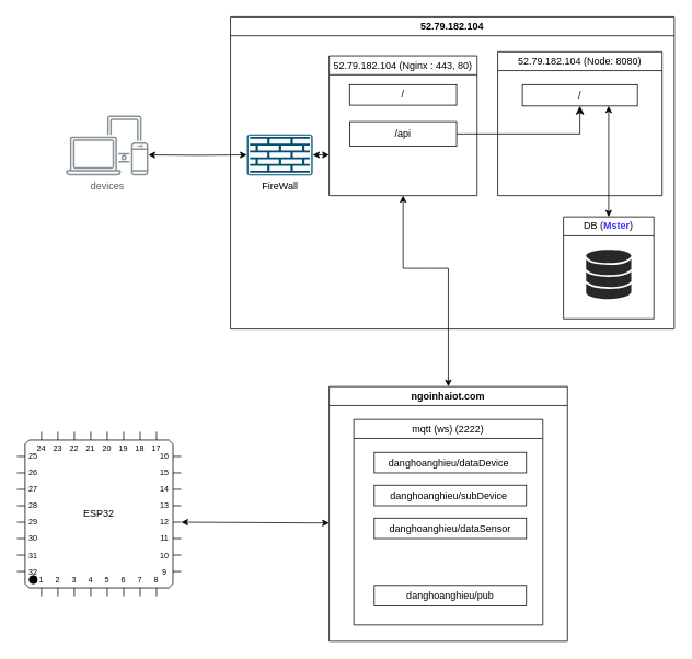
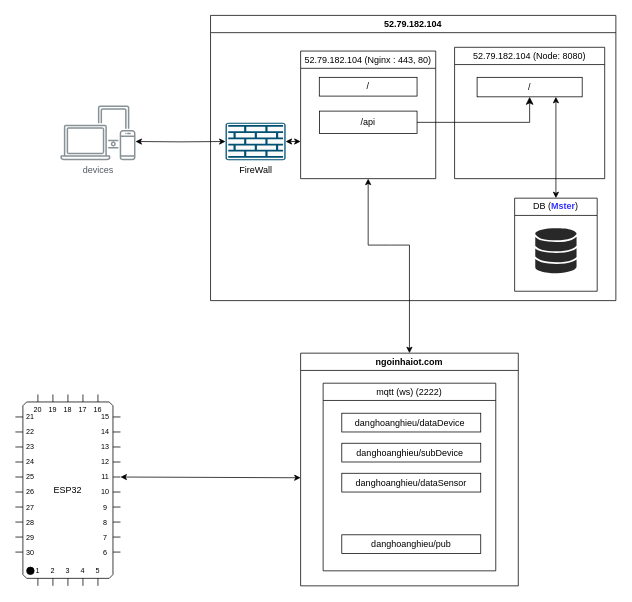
- <mxCell id="24" value="ESP32" style="shadow=0;dashed=0;align=center;html=1;strokeWidth=1;shape=mxgraph.electrical.logic_gates.qfp_ic;whiteSpace=wrap;labelNames=a,b,c,d,e,f,g,h,i,j,k,l,m,n,o,p,q,r,s,t,u,v,w,x,y,z,a1,b1,c1,d1,e1,f1,g1,h1,i1,j1,k1,l1,m1,n1;" vertex="1" parent="1"><mxGeometry x="20" y="525" width="200" height="200" as="geometry" /></mxCell>
+ <mxCell id="24" value="ESP32" style="shadow=0;dashed=0;align=center;html=1;strokeWidth=1;shape=mxgraph.electrical.logic_gates.qfp_ic;whiteSpace=wrap;labelNames=a,b,c,d,e,f,g,h,i,j,k,l,m,n,o,p,q,r,s,t,u,v,w,x,y,z,a1,b1,c1,d1,e1,f1,g1,h1,i1,j1,k1,l1,m1,n1;" vertex="1" parent="1"><mxGeometry x="20" y="525" width="140" height="255" as="geometry" /></mxCell>
